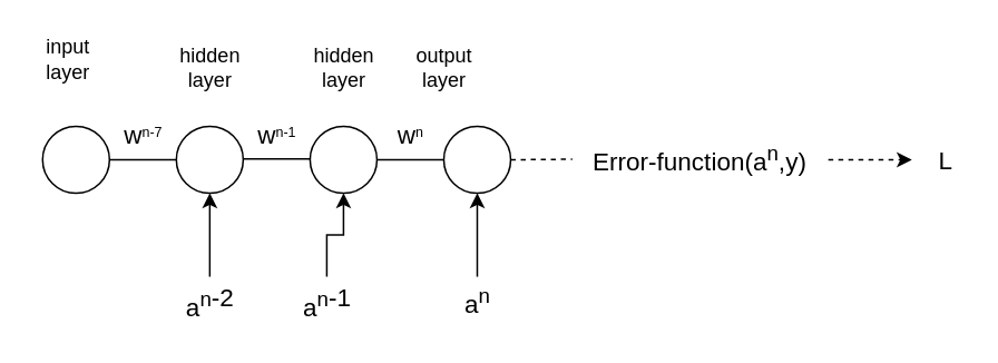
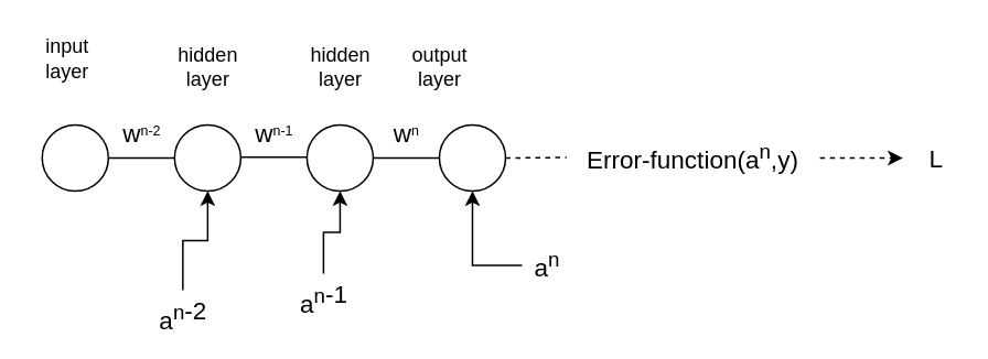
- <mxCell id="21" value="w&lt;font size=&quot;1&quot;&gt;&lt;sup&gt;n-7&lt;/sup&gt;&lt;/font&gt;" style="text;html=1;align=center;verticalAlign=middle;resizable=0;points=[];autosize=1;fontSize=15;" vertex="1" parent="1"><mxGeometry x="65" y="65" width="40" height="30" as="geometry" /></mxCell>
+ <mxCell id="21" value="w&lt;font size=&quot;1&quot;&gt;&lt;sup&gt;n-2&lt;/sup&gt;&lt;/font&gt;" style="text;html=1;align=center;verticalAlign=middle;resizable=0;points=[];autosize=1;fontSize=15;" vertex="1" parent="1"><mxGeometry x="65" y="65" width="40" height="30" as="geometry" /></mxCell>
- <mxCell id="18" value="a&lt;sup&gt;n&lt;/sup&gt;&lt;span style=&quot;font-size: 15px&quot;&gt;&lt;sup style=&quot;font-size: 15px&quot;&gt;-2&lt;/sup&gt;&lt;/span&gt;" style="text;html=1;align=center;verticalAlign=middle;resizable=0;points=[];autosize=1;fontSize=15;" vertex="1" parent="1"><mxGeometry x="105" y="165" width="40" height="30" as="geometry" /></mxCell>
+ <mxCell id="18" value="a&lt;sup&gt;n&lt;/sup&gt;&lt;span style=&quot;font-size: 15px&quot;&gt;&lt;sup style=&quot;font-size: 15px&quot;&gt;-2&lt;/sup&gt;&lt;/span&gt;" style="text;html=1;align=center;verticalAlign=middle;resizable=0;points=[];autosize=1;fontSize=15;" vertex="1" parent="1"><mxGeometry x="90" y="175" width="40" height="30" as="geometry" /></mxCell>
- <mxCell id="14" value="a&lt;sup&gt;n&lt;/sup&gt;" style="text;html=1;align=center;verticalAlign=middle;resizable=0;points=[];autosize=1;fontSize=15;" vertex="1" parent="1"><mxGeometry x="270" y="165" width="30" height="30" as="geometry" /></mxCell>
+ <mxCell id="14" value="a&lt;sup&gt;n&lt;/sup&gt;" style="text;html=1;align=center;verticalAlign=middle;resizable=0;points=[];autosize=1;fontSize=15;" vertex="1" parent="1"><mxGeometry x="315" y="145" width="30" height="30" as="geometry" /></mxCell>
